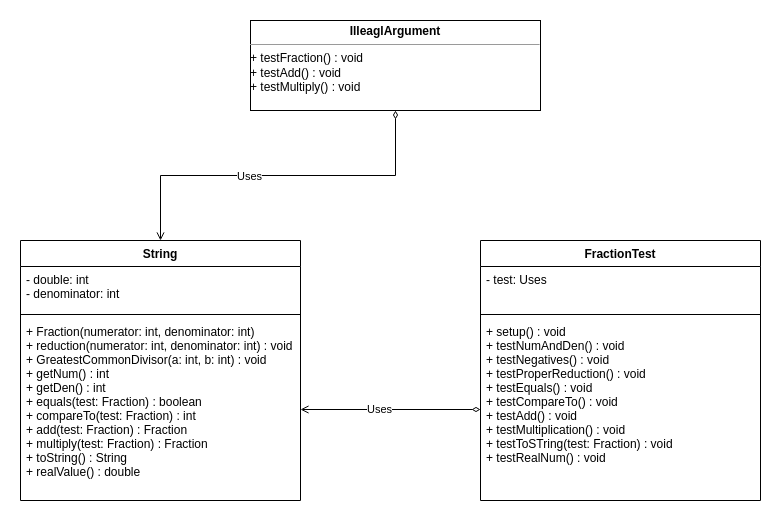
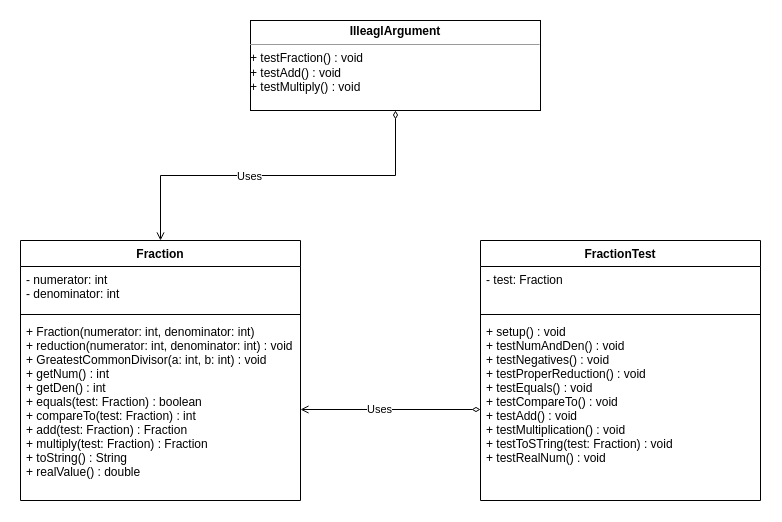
- <mxCell id="2" value="String" style="swimlane;fontStyle=1;align=center;verticalAlign=top;childLayout=stackLayout;horizontal=1;startSize=26;horizontalStack=0;resizeParent=1;resizeParentMax=0;resizeLast=0;collapsible=1;marginBottom=0;" vertex="1" parent="1"><mxGeometry x="20" y="240" width="280" height="260" as="geometry" /></mxCell>
+ <mxCell id="2" value="Fraction" style="swimlane;fontStyle=1;align=center;verticalAlign=top;childLayout=stackLayout;horizontal=1;startSize=26;horizontalStack=0;resizeParent=1;resizeParentMax=0;resizeLast=0;collapsible=1;marginBottom=0;" vertex="1" parent="1"><mxGeometry x="20" y="240" width="280" height="260" as="geometry" /></mxCell>
- <mxCell id="3" value="- double: int&#10;- denominator: int" style="text;strokeColor=none;fillColor=none;align=left;verticalAlign=top;spacingLeft=4;spacingRight=4;overflow=hidden;rotatable=0;points=[[0,0.5],[1,0.5]];portConstraint=eastwest;" vertex="1" parent="2"><mxGeometry y="26" width="280" height="44" as="geometry" /></mxCell>
+ <mxCell id="3" value="- numerator: int&#10;- denominator: int" style="text;strokeColor=none;fillColor=none;align=left;verticalAlign=top;spacingLeft=4;spacingRight=4;overflow=hidden;rotatable=0;points=[[0,0.5],[1,0.5]];portConstraint=eastwest;" vertex="1" parent="2"><mxGeometry y="26" width="280" height="44" as="geometry" /></mxCell>
- <mxCell id="7" value="- test: Uses" style="text;strokeColor=none;fillColor=none;align=left;verticalAlign=top;spacingLeft=4;spacingRight=4;overflow=hidden;rotatable=0;points=[[0,0.5],[1,0.5]];portConstraint=eastwest;" vertex="1" parent="6"><mxGeometry y="26" width="280" height="44" as="geometry" /></mxCell>
+ <mxCell id="7" value="- test: Fraction" style="text;strokeColor=none;fillColor=none;align=left;verticalAlign=top;spacingLeft=4;spacingRight=4;overflow=hidden;rotatable=0;points=[[0,0.5],[1,0.5]];portConstraint=eastwest;" vertex="1" parent="6"><mxGeometry y="26" width="280" height="44" as="geometry" /></mxCell>
